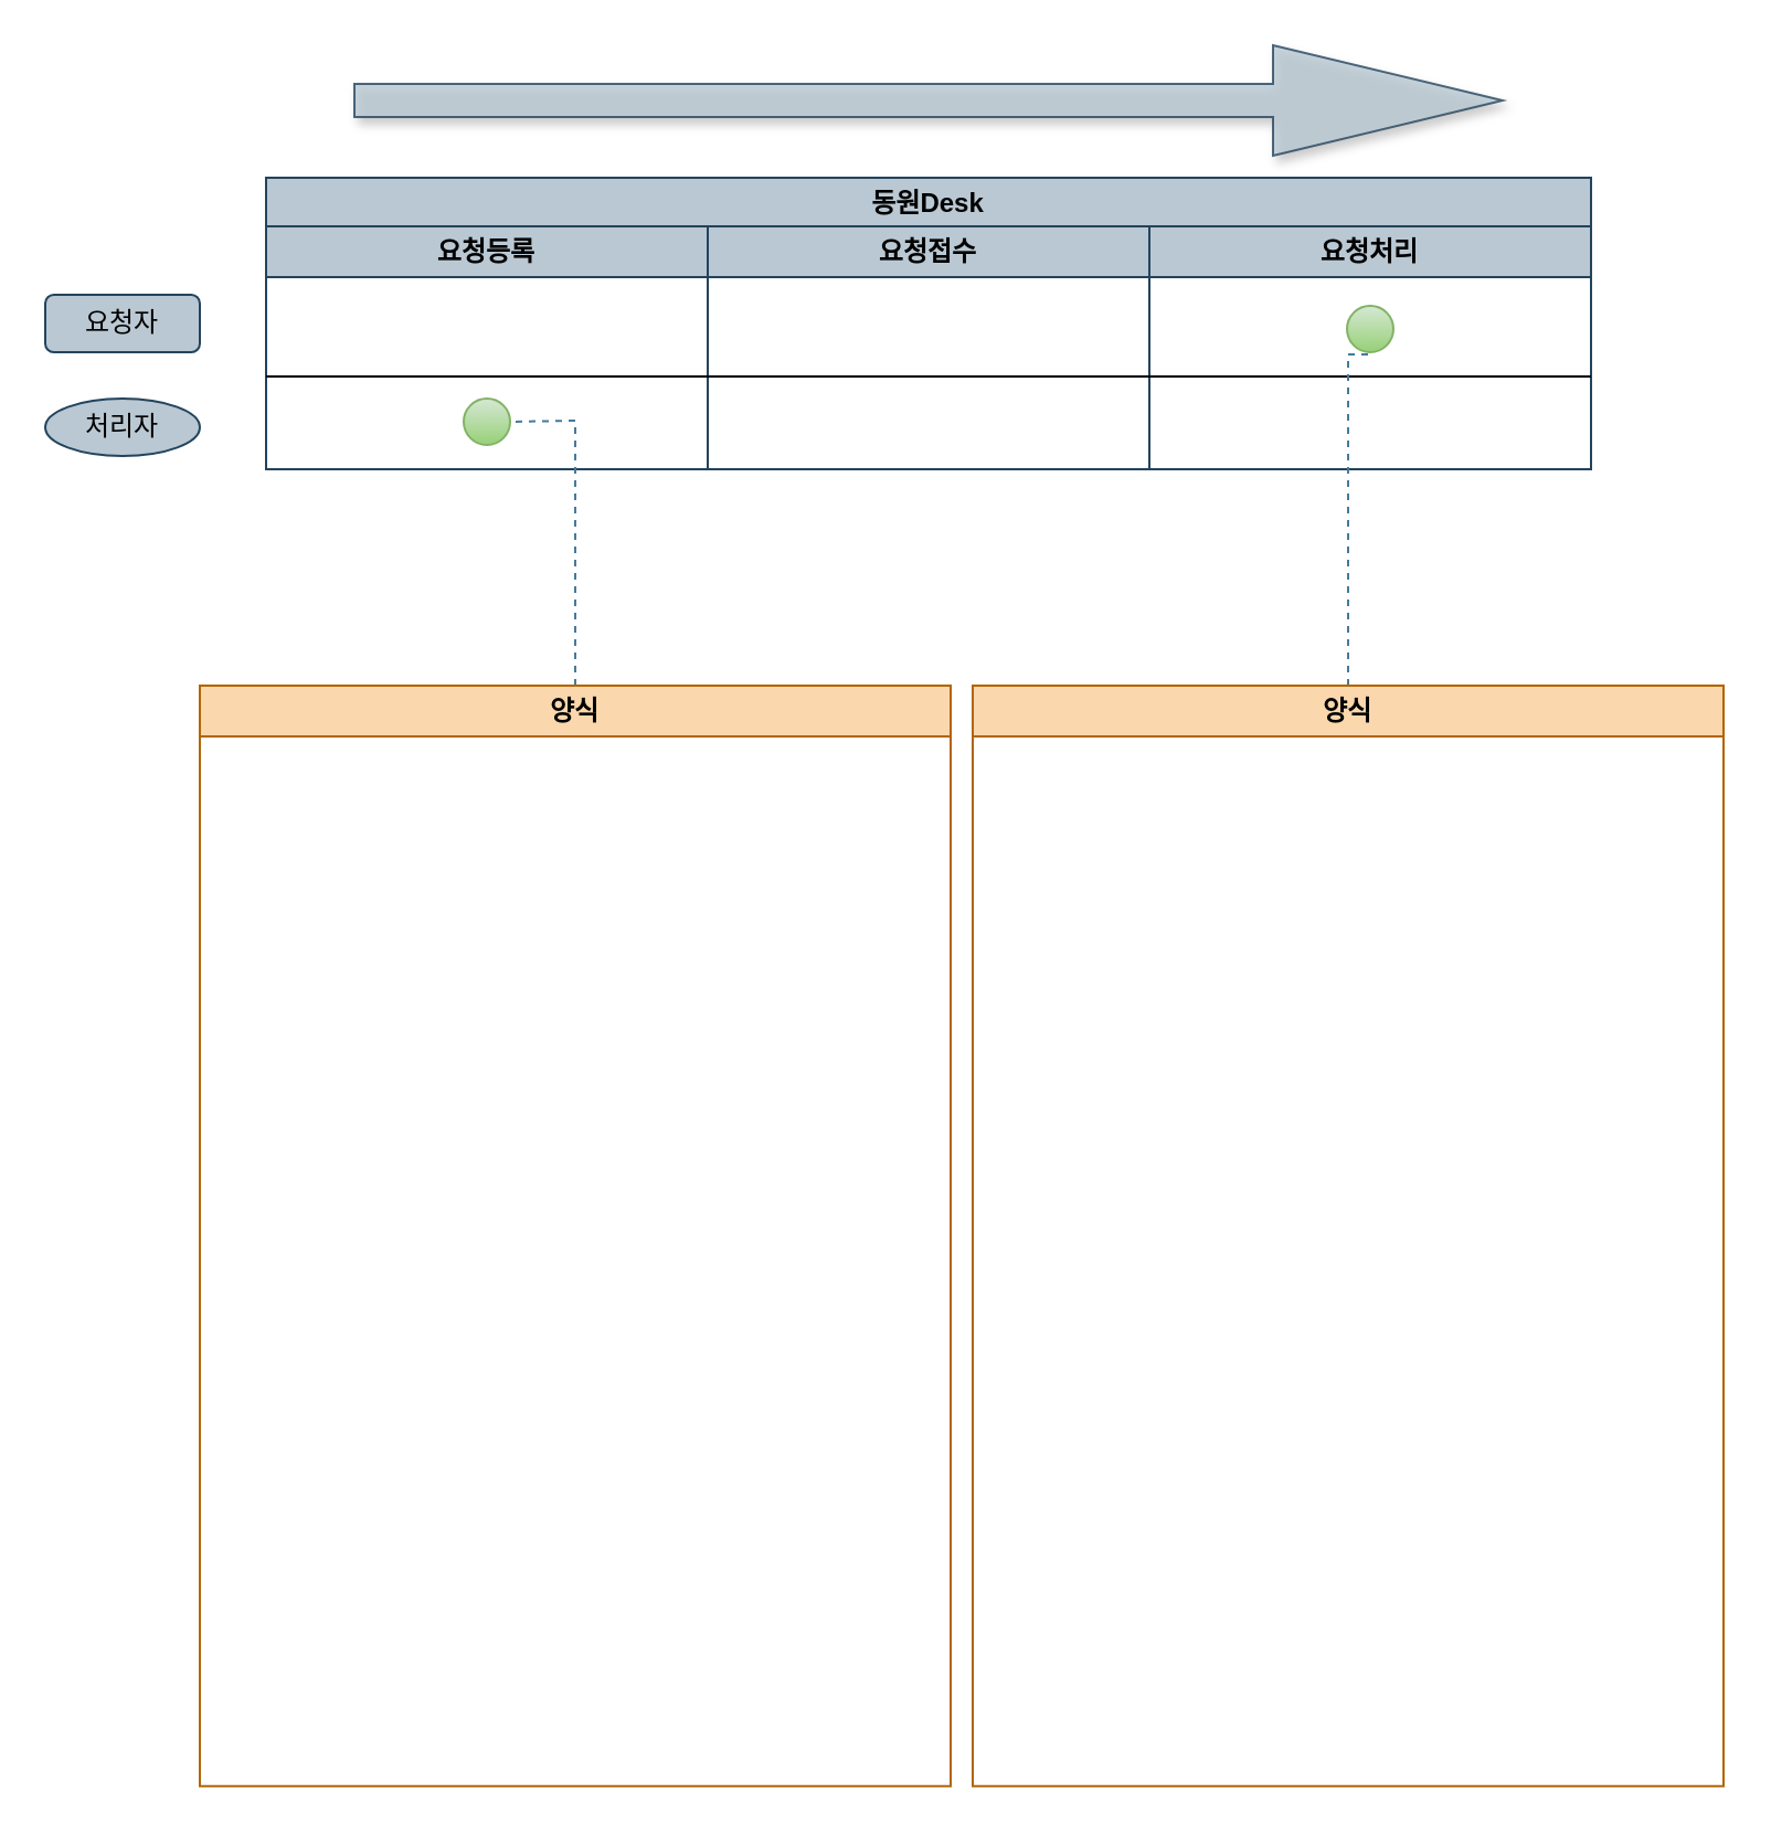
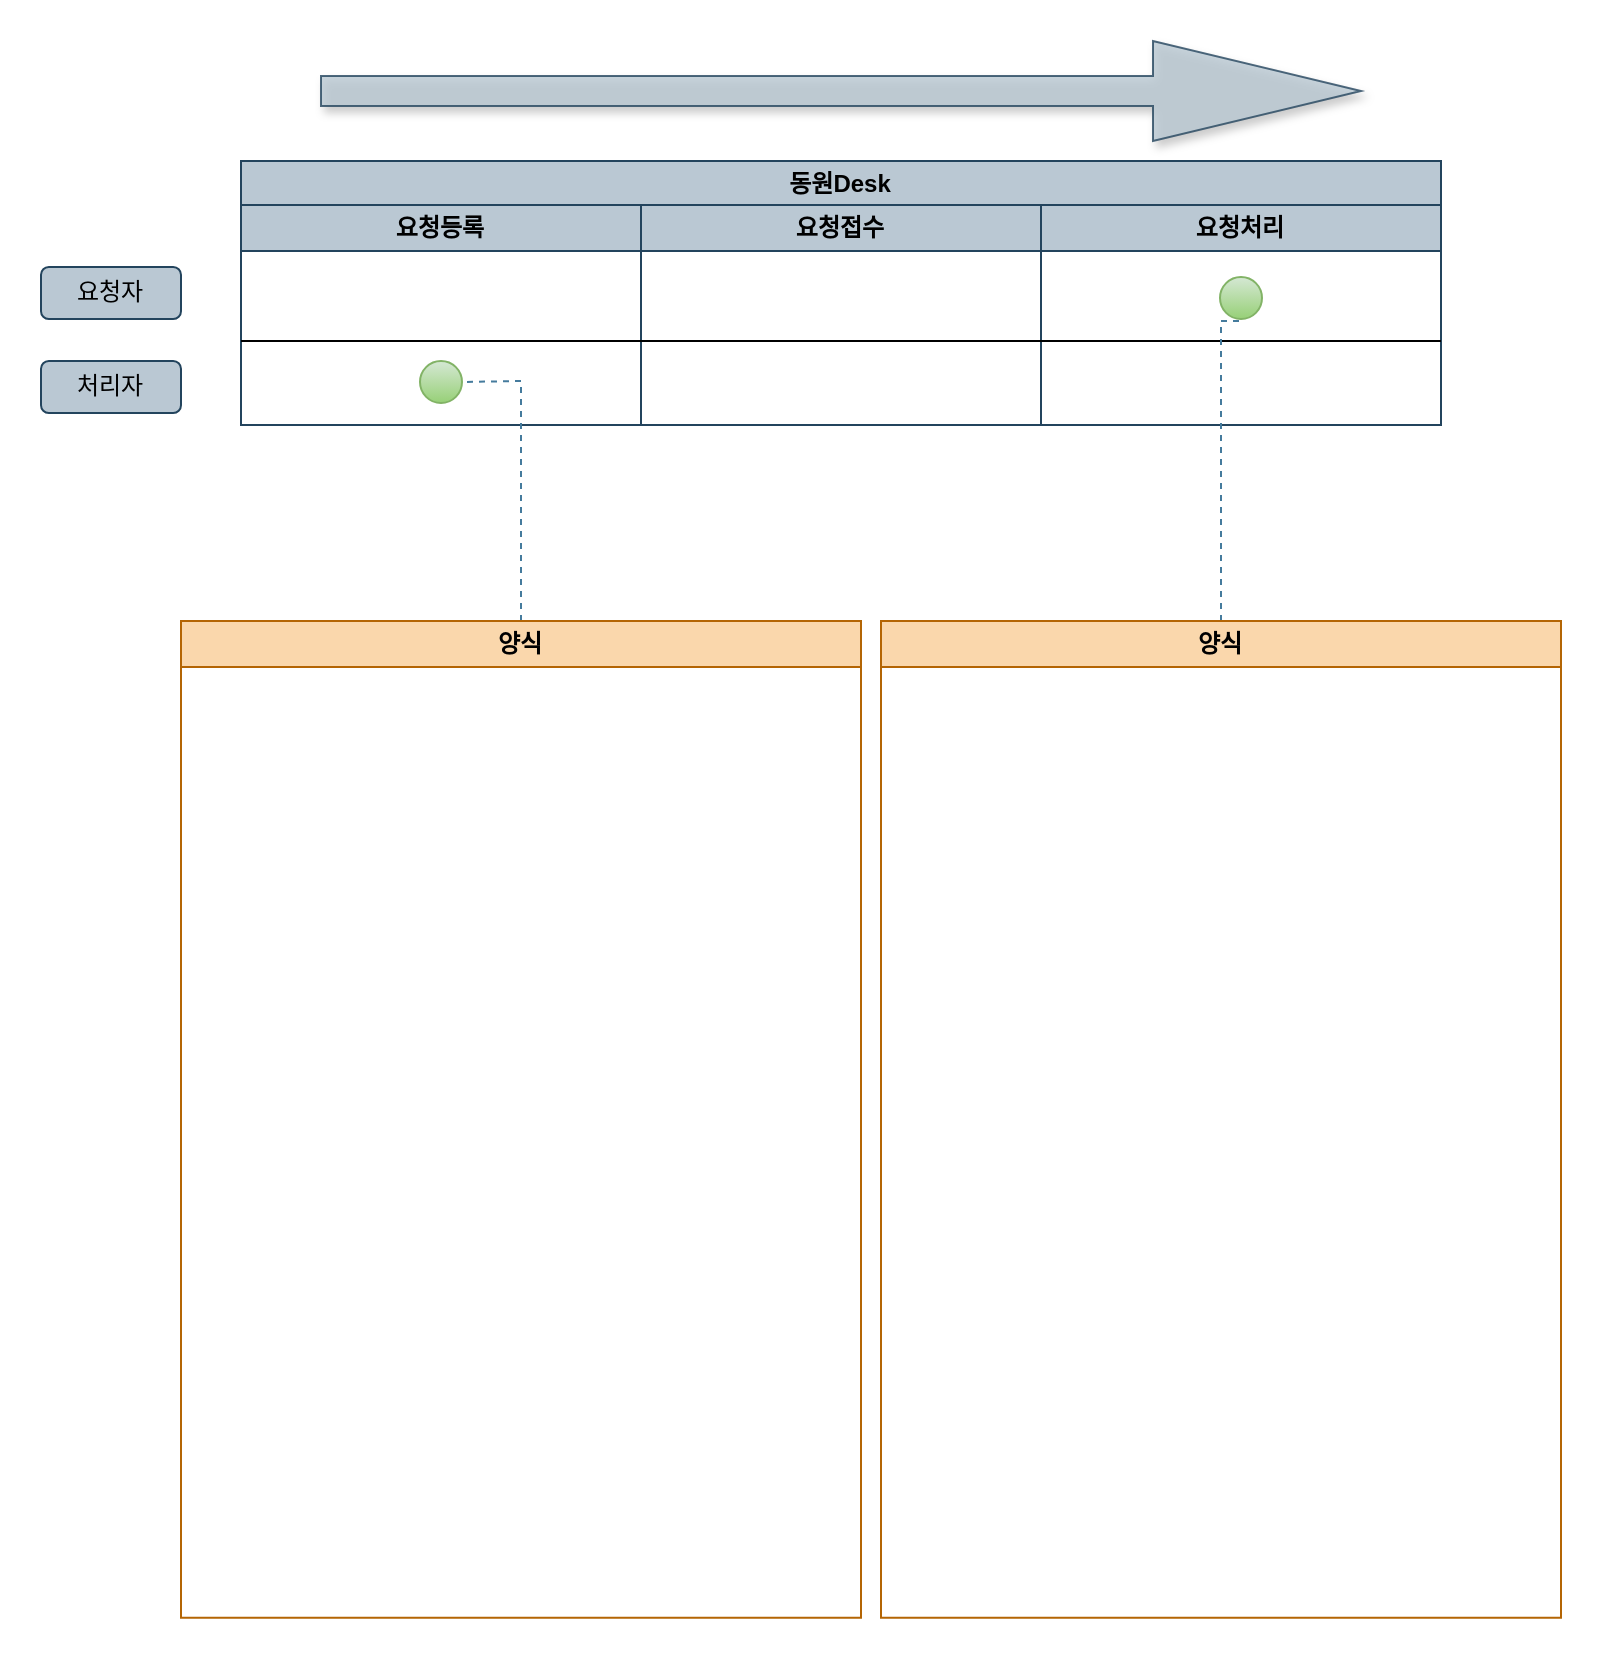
- <mxCell id="13" value="처리자" style="ellipse;whiteSpace=wrap;html=1;strokeColor=#23445d;fillColor=#bac8d3;" vertex="1" parent="4"><mxGeometry x="20" y="180" width="70" height="26" as="geometry" /></mxCell>
+ <mxCell id="13" value="처리자" style="rounded=1;whiteSpace=wrap;html=1;strokeColor=#23445d;fillColor=#bac8d3;" vertex="1" parent="4"><mxGeometry x="20" y="180" width="70" height="26" as="geometry" /></mxCell>
